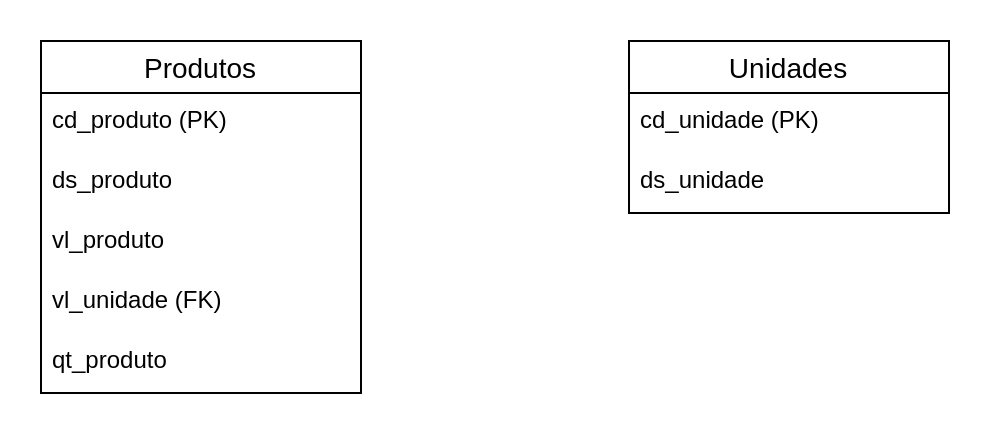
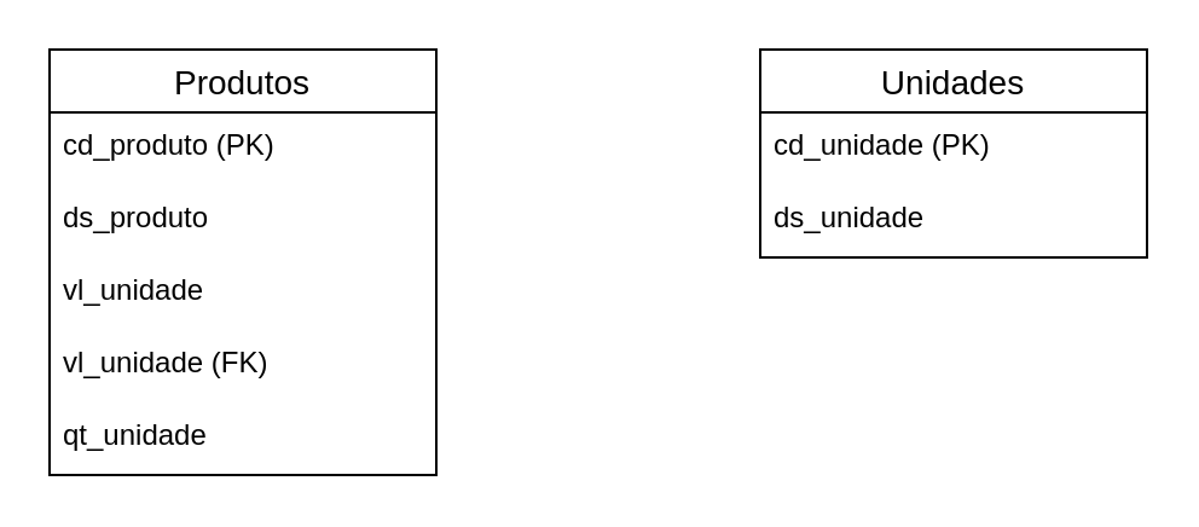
- <mxCell id="5" value="vl_produto" style="text;strokeColor=none;fillColor=none;spacingLeft=4;spacingRight=4;overflow=hidden;rotatable=0;points=[[0,0.5],[1,0.5]];portConstraint=eastwest;fontSize=12;" vertex="1" parent="2"><mxGeometry y="86" width="160" height="30" as="geometry" /></mxCell>
+ <mxCell id="5" value="vl_unidade" style="text;strokeColor=none;fillColor=none;spacingLeft=4;spacingRight=4;overflow=hidden;rotatable=0;points=[[0,0.5],[1,0.5]];portConstraint=eastwest;fontSize=12;" vertex="1" parent="2"><mxGeometry y="86" width="160" height="30" as="geometry" /></mxCell>
- <mxCell id="7" value="qt_produto" style="text;strokeColor=none;fillColor=none;spacingLeft=4;spacingRight=4;overflow=hidden;rotatable=0;points=[[0,0.5],[1,0.5]];portConstraint=eastwest;fontSize=12;" vertex="1" parent="2"><mxGeometry y="146" width="160" height="30" as="geometry" /></mxCell>
+ <mxCell id="7" value="qt_unidade" style="text;strokeColor=none;fillColor=none;spacingLeft=4;spacingRight=4;overflow=hidden;rotatable=0;points=[[0,0.5],[1,0.5]];portConstraint=eastwest;fontSize=12;" vertex="1" parent="2"><mxGeometry y="146" width="160" height="30" as="geometry" /></mxCell>
